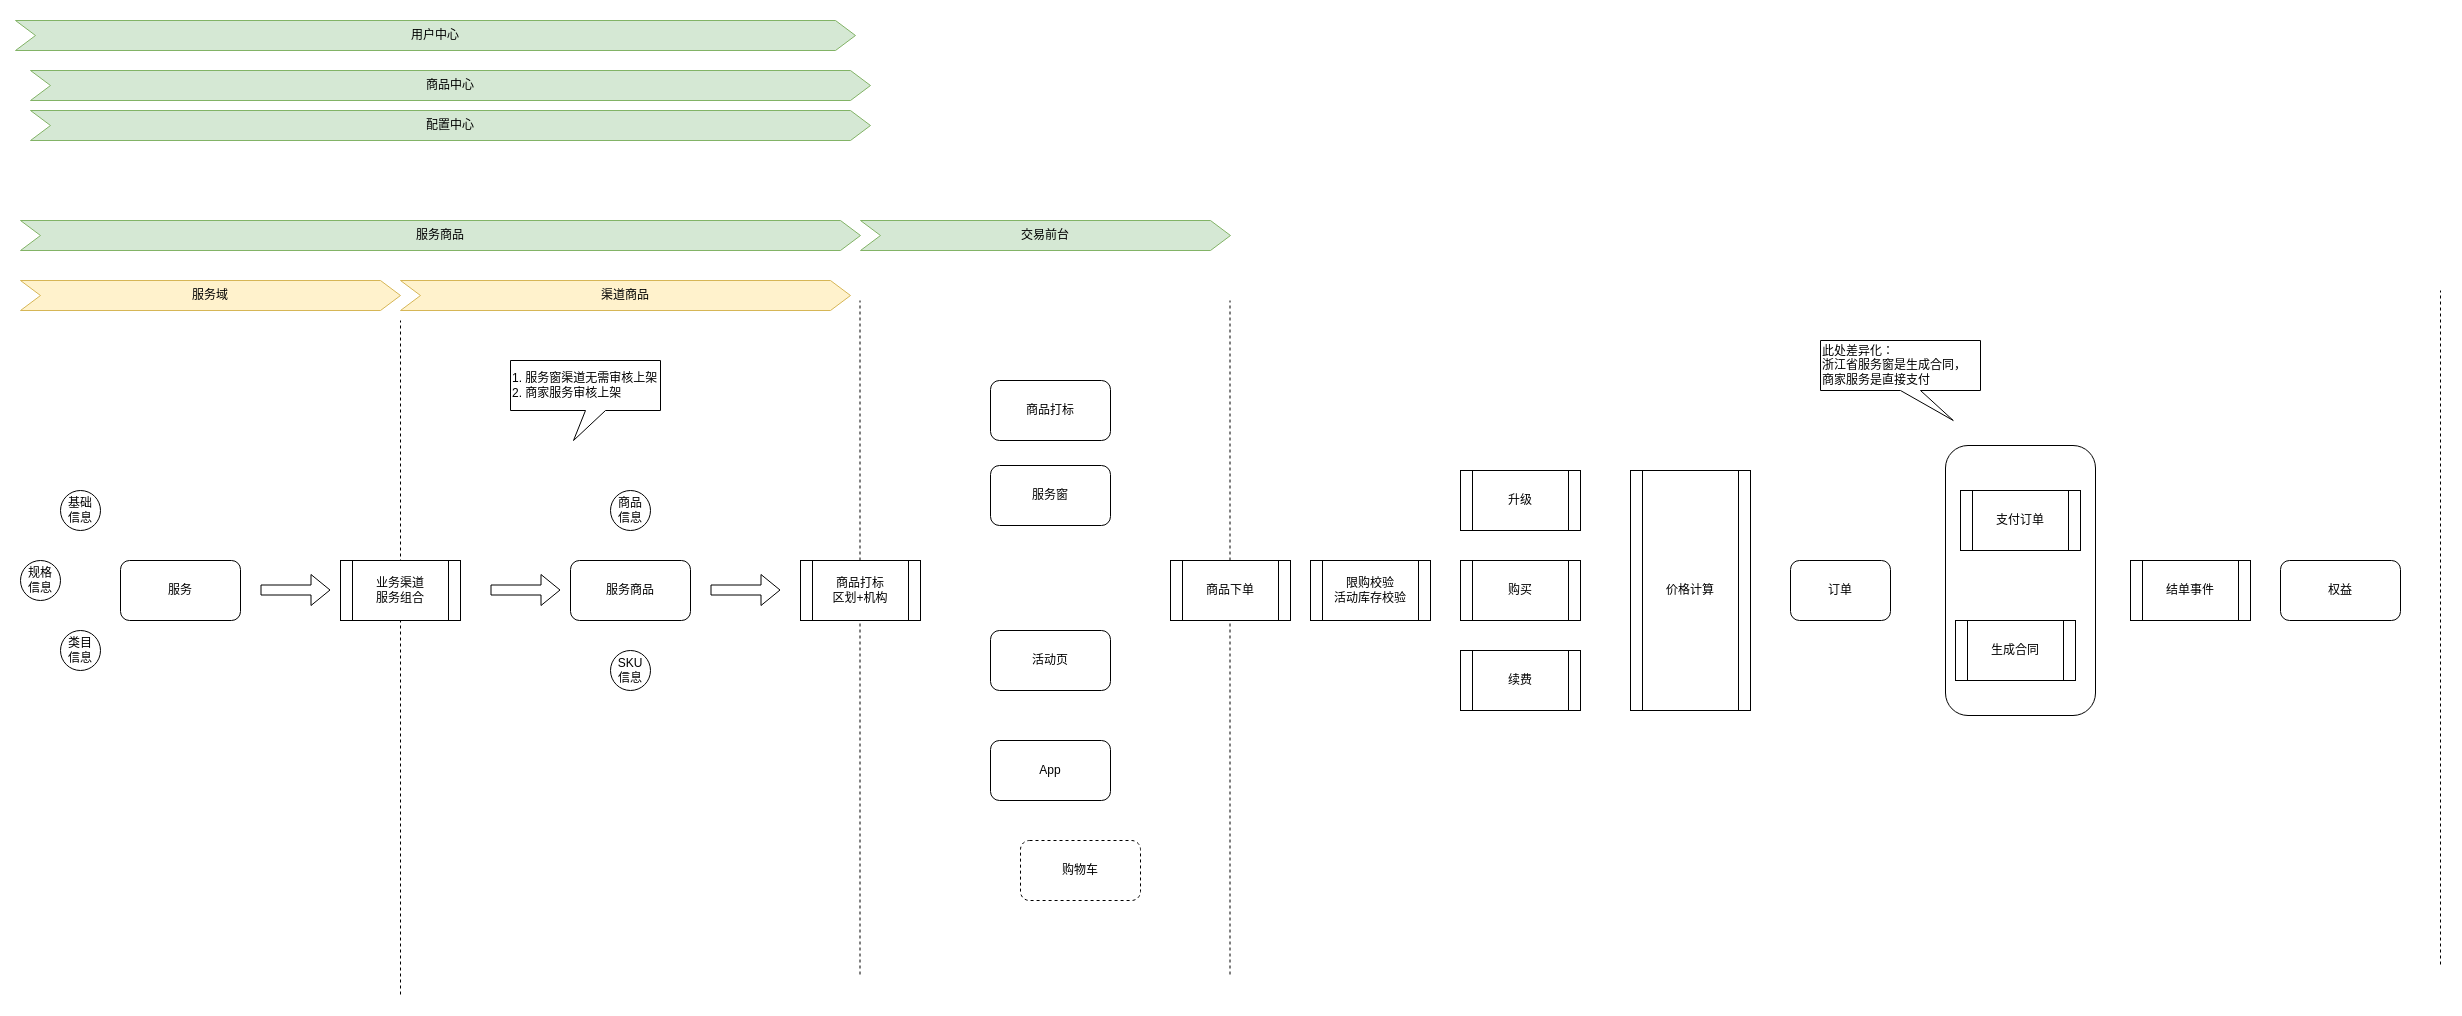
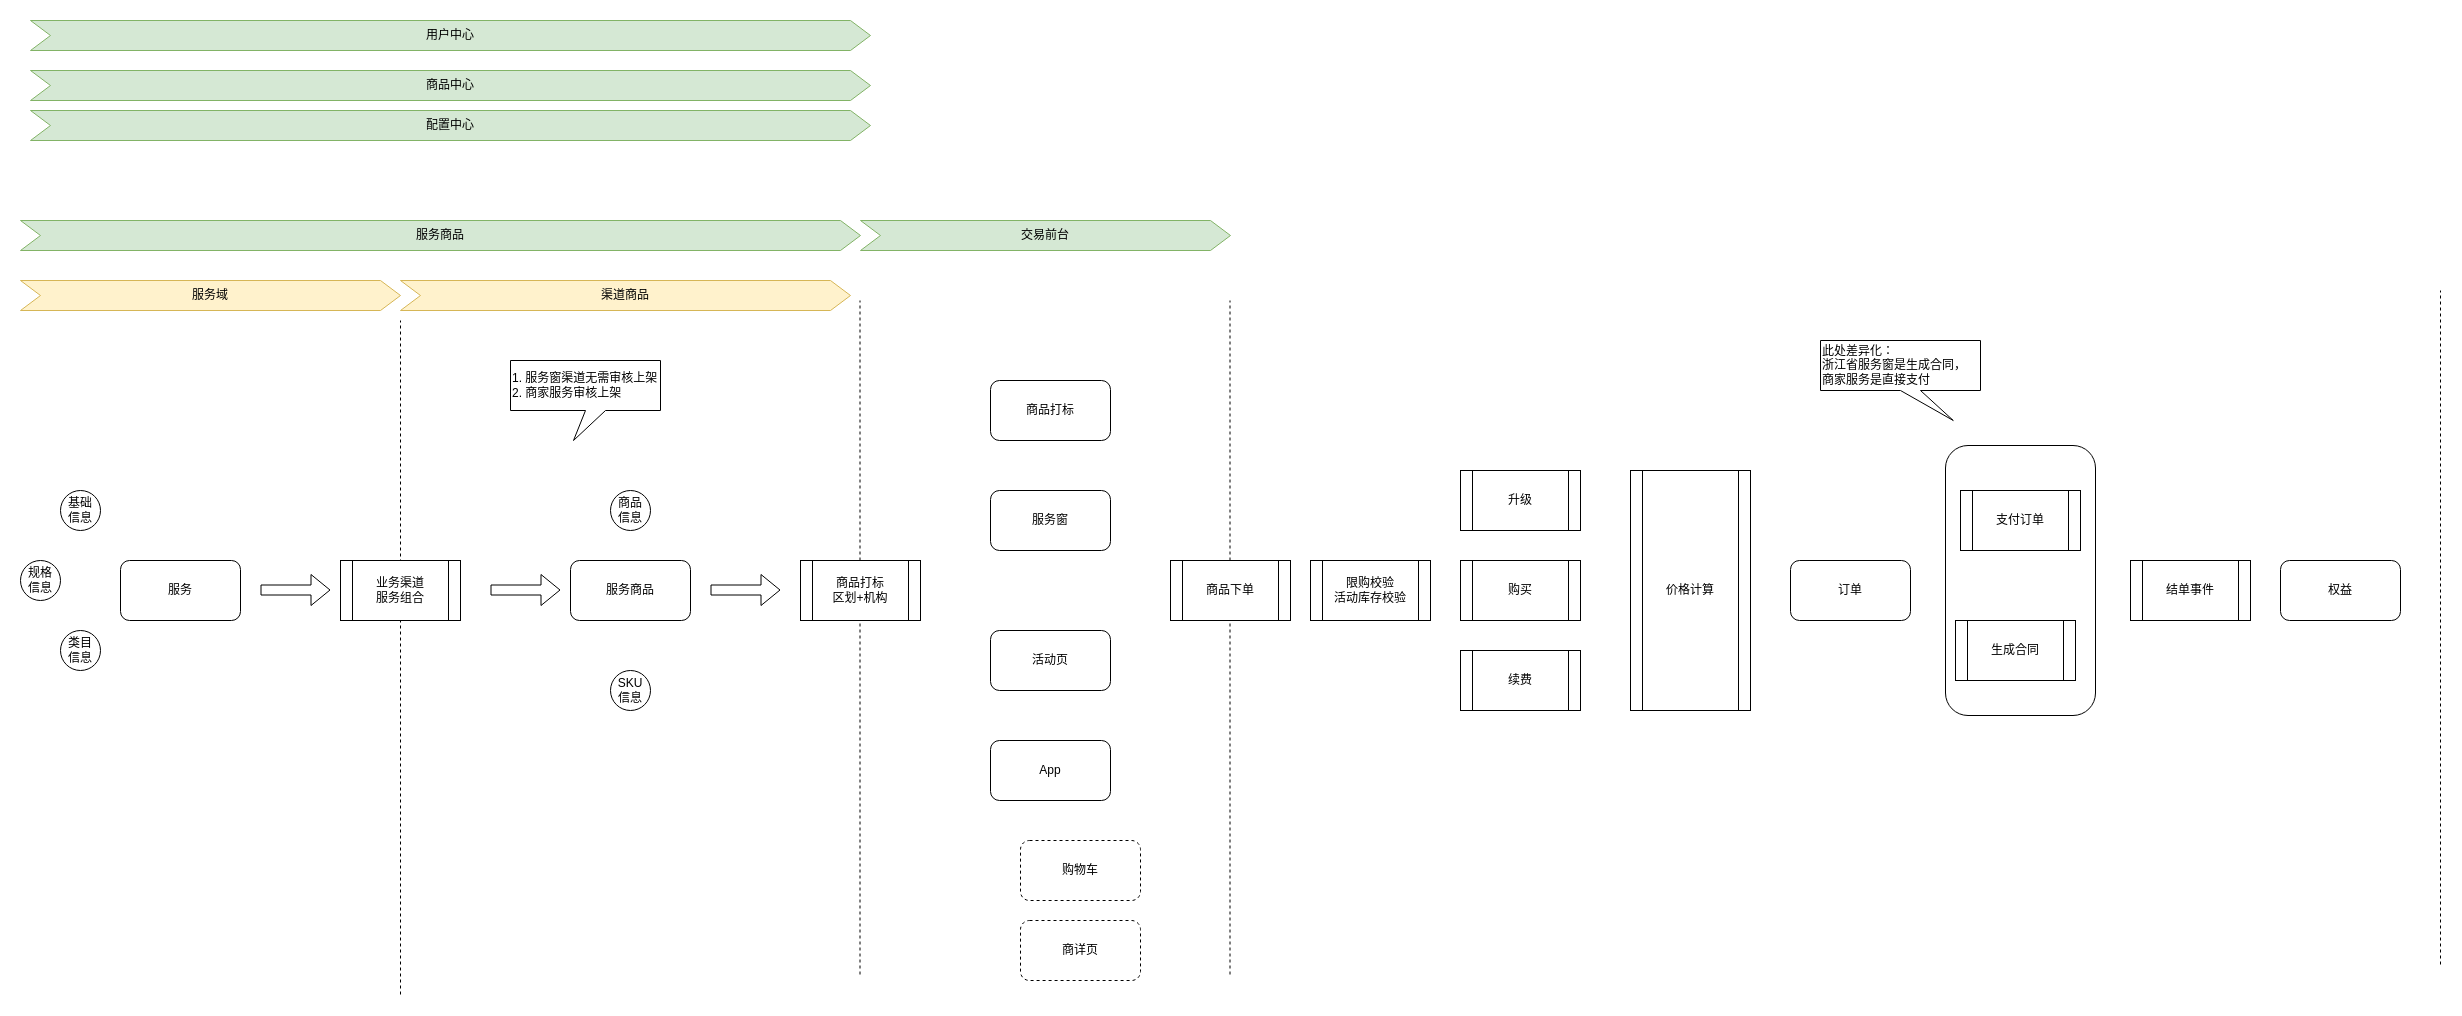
- <mxCell id="44" value="用户中心" style="shape=step;perimeter=stepPerimeter;whiteSpace=wrap;html=1;fixedSize=1;fillColor=#d5e8d4;strokeColor=#82b366;" vertex="1" parent="1"><mxGeometry x="15" y="20" width="840" height="30" as="geometry" /></mxCell>
+ <mxCell id="44" value="用户中心" style="shape=step;perimeter=stepPerimeter;whiteSpace=wrap;html=1;fixedSize=1;fillColor=#d5e8d4;strokeColor=#82b366;" vertex="1" parent="1"><mxGeometry x="30" y="20" width="840" height="30" as="geometry" /></mxCell>
- <mxCell id="21" value="服务窗" style="rounded=1;whiteSpace=wrap;html=1;" vertex="1" parent="1"><mxGeometry x="990" y="465" width="120" height="60" as="geometry" /></mxCell>
+ <mxCell id="21" value="服务窗" style="rounded=1;whiteSpace=wrap;html=1;" vertex="1" parent="1"><mxGeometry x="990" y="490" width="120" height="60" as="geometry" /></mxCell>
- <mxCell id="30" value="订单" style="rounded=1;whiteSpace=wrap;html=1;" vertex="1" parent="1"><mxGeometry x="1790" y="560" width="100" height="60" as="geometry" /></mxCell>
+ <mxCell id="30" value="订单" style="rounded=1;whiteSpace=wrap;html=1;" vertex="1" parent="1"><mxGeometry x="1790" y="560" width="120" height="60" as="geometry" /></mxCell>
- <mxCell id="16" value="SKU&lt;br&gt;信息" style="ellipse;whiteSpace=wrap;html=1;aspect=fixed;" vertex="1" parent="1"><mxGeometry x="610" y="650" width="40" height="40" as="geometry" /></mxCell>
+ <mxCell id="16" value="SKU&lt;br&gt;信息" style="ellipse;whiteSpace=wrap;html=1;aspect=fixed;" vertex="1" parent="1"><mxGeometry x="610" y="670" width="40" height="40" as="geometry" /></mxCell>
+ <mxCell id="41" value="商详页" style="rounded=1;whiteSpace=wrap;html=1;dashed=1;" vertex="1" parent="1"><mxGeometry x="1020" y="920" width="120" height="60" as="geometry" /></mxCell>
